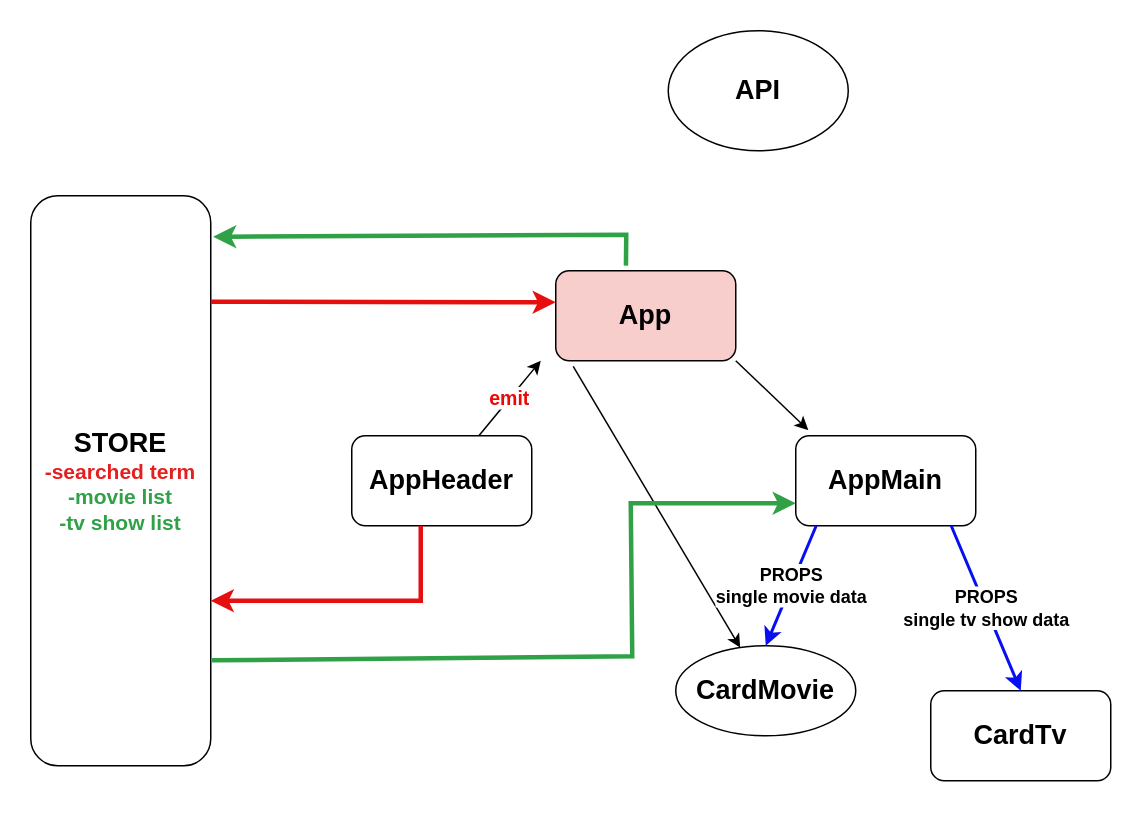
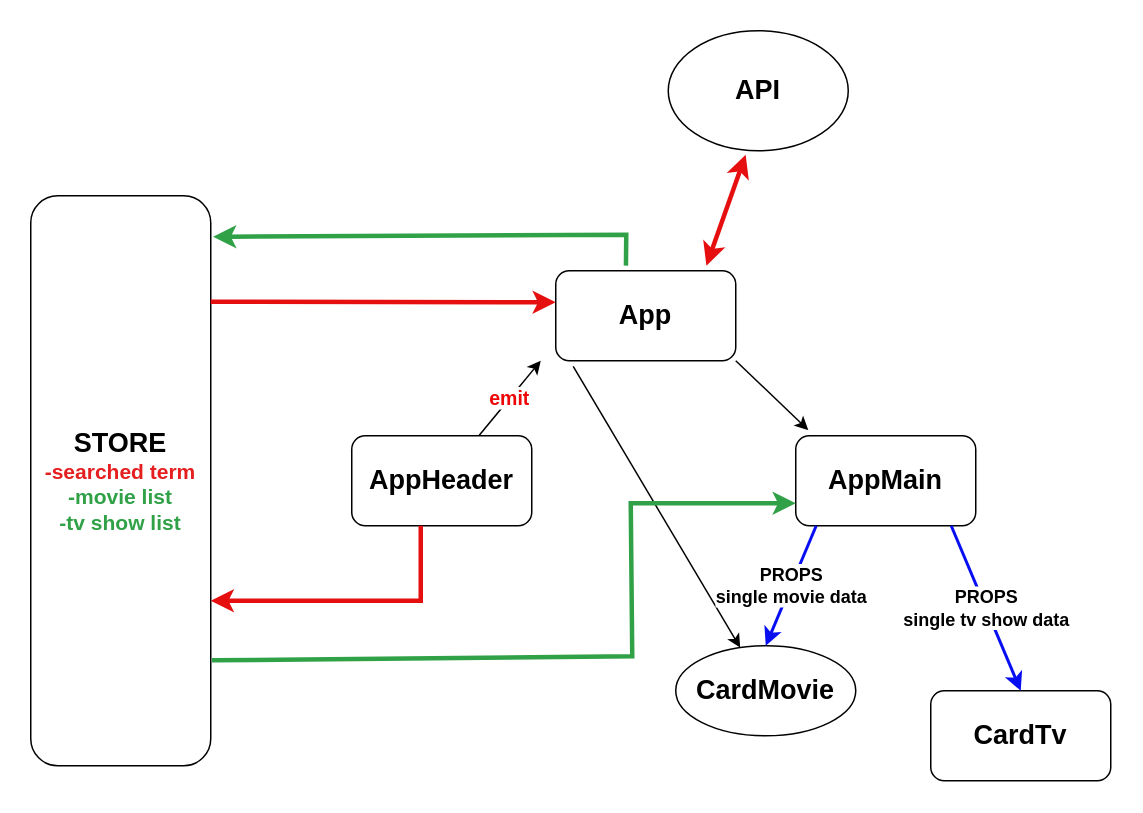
+ <mxCell id="18" value="" style="endArrow=classic;startArrow=classic;html=1;rounded=0;shadow=0;sketch=0;strokeColor=#E60F0F;strokeWidth=3;fontSize=11;fontColor=default;jumpSize=60;entryX=0.43;entryY=1.033;entryDx=0;entryDy=0;entryPerimeter=0;exitX=0.837;exitY=-0.057;exitDx=0;exitDy=0;exitPerimeter=0;" edge="1" parent="1" source="2" target="8"><mxGeometry width="50" height="50" relative="1" as="geometry"><mxPoint x="470" y="170" as="sourcePoint" /><mxPoint x="480" y="100" as="targetPoint" /></mxGeometry></mxCell>
- <mxCell id="2" value="&lt;b&gt;&lt;font style=&quot;font-size: 18px;&quot;&gt;App&lt;/font&gt;&lt;/b&gt;" style="rounded=1;whiteSpace=wrap;html=1;fillColor=#f8cecc;" vertex="1" parent="1"><mxGeometry x="370" y="180" width="120" height="60" as="geometry" /></mxCell>
+ <mxCell id="2" value="&lt;b&gt;&lt;font style=&quot;font-size: 18px;&quot;&gt;App&lt;/font&gt;&lt;/b&gt;" style="rounded=1;whiteSpace=wrap;html=1;" vertex="1" parent="1"><mxGeometry x="370" y="180" width="120" height="60" as="geometry" /></mxCell>
